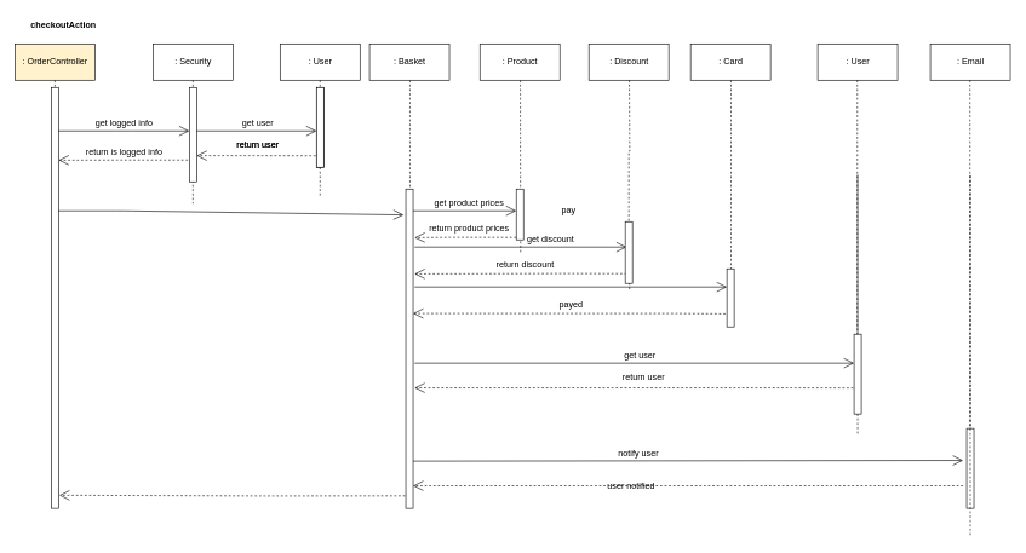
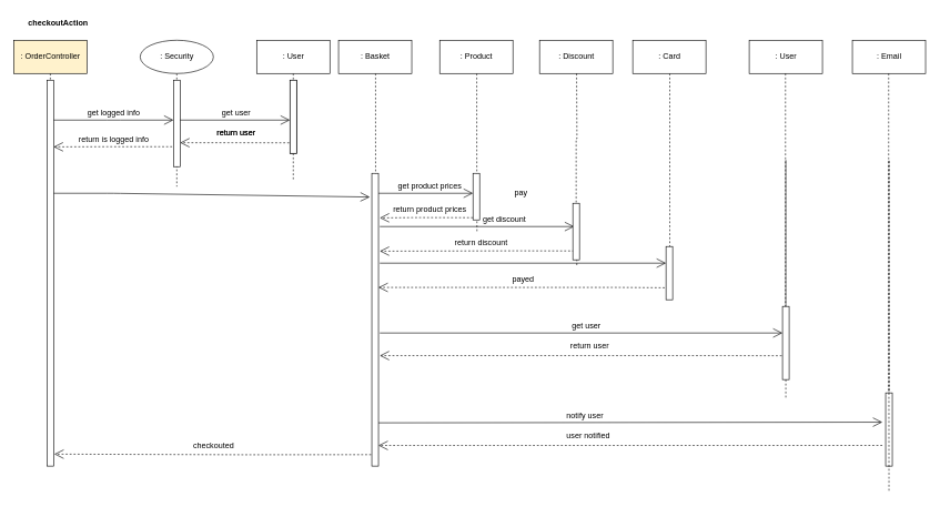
- <mxCell id="18" value=": Security" style="html=1;" vertex="1" parent="1"><mxGeometry x="210" y="60" width="110" height="50" as="geometry" /></mxCell>
+ <mxCell id="18" value=": Security" style="ellipse;html=1;" vertex="1" parent="1"><mxGeometry x="210" y="60" width="110" height="50" as="geometry" /></mxCell>
+ <mxCell id="24" value="checkouted" style="text;html=1;align=center;verticalAlign=middle;resizable=0;points=[];autosize=1;" vertex="1" parent="1"><mxGeometry x="280" y="660" width="80" height="20" as="geometry" /></mxCell>
- <mxCell id="64" value="user notified" style="text;html=1;align=center;verticalAlign=middle;resizable=0;points=[];autosize=1;" vertex="1" parent="1"><mxGeometry x="828" y="660" width="80" height="20" as="geometry" /></mxCell>
+ <mxCell id="64" value="user notified" style="text;html=1;align=center;verticalAlign=middle;resizable=0;points=[];autosize=1;" vertex="1" parent="1"><mxGeometry x="843" y="645" width="80" height="20" as="geometry" /></mxCell>
